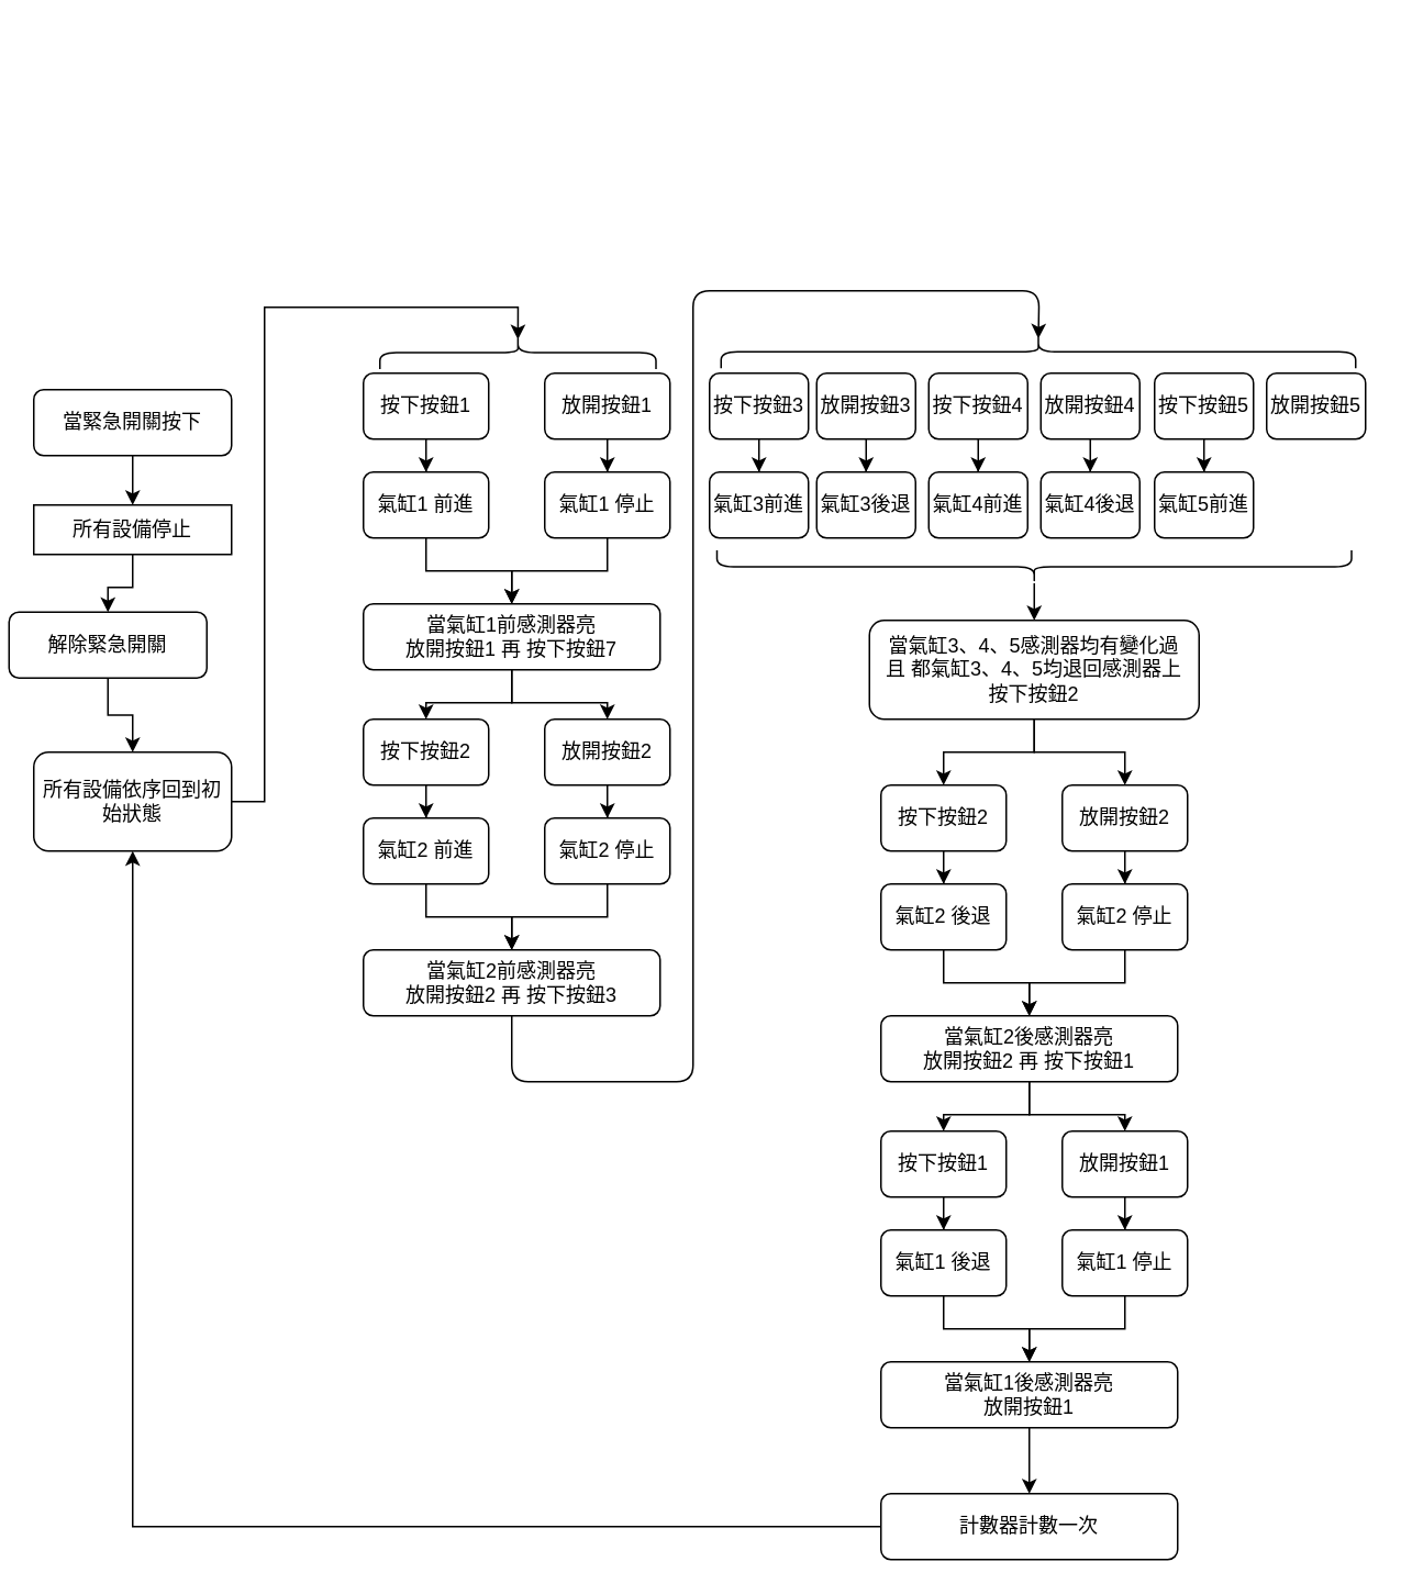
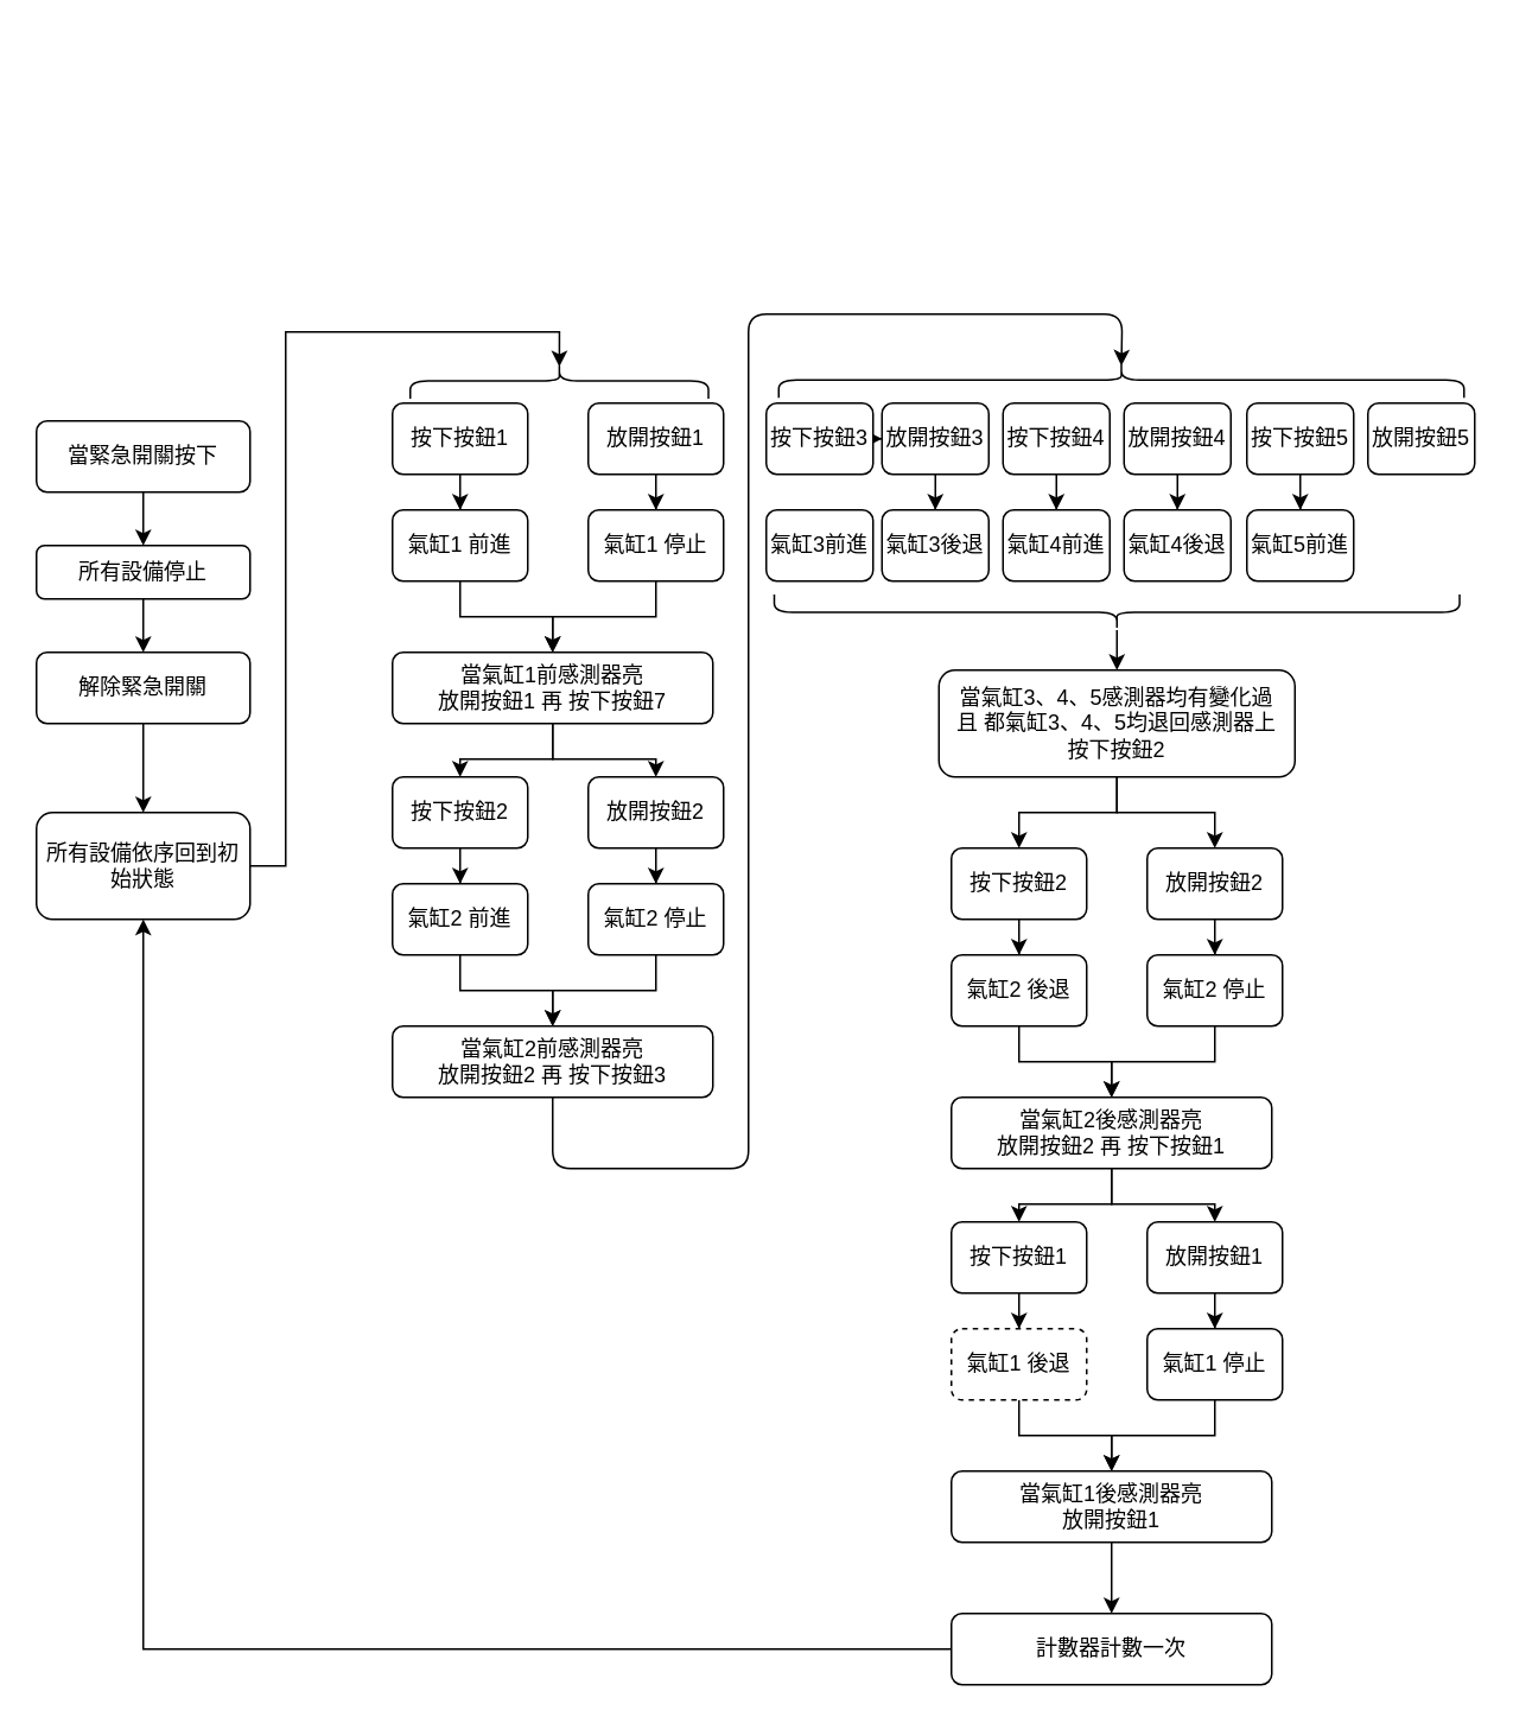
- <mxCell id="31" value="" style="edgeStyle=orthogonalEdgeStyle;rounded=0;orthogonalLoop=1;jettySize=auto;html=1;" edge="1" parent="1" source="32" target="30"><mxGeometry relative="1" as="geometry" /></mxCell>
+ <mxCell id="31" value="" style="edgeStyle=orthogonalEdgeStyle;rounded=0;orthogonalLoop=1;jettySize=auto;html=1;" edge="1" parent="1" source="32" target="35"><mxGeometry relative="1" as="geometry" /></mxCell>
- <mxCell id="5" value="所有設備停止&lt;br&gt;" style="whiteSpace=wrap;html=1;fontSize=12;glass=0;strokeWidth=1;shadow=0;rounded=0;" vertex="1" parent="1"><mxGeometry x="20" y="306" width="120" height="30" as="geometry" /></mxCell>
+ <mxCell id="5" value="所有設備停止&lt;br&gt;" style="rounded=1;whiteSpace=wrap;html=1;fontSize=12;glass=0;strokeWidth=1;shadow=0;" vertex="1" parent="1"><mxGeometry x="20" y="306" width="120" height="30" as="geometry" /></mxCell>
- <mxCell id="7" value="&lt;span style=&quot;font-family: &amp;#34;helvetica&amp;#34;&quot;&gt;解除緊急開關&lt;/span&gt;" style="rounded=1;whiteSpace=wrap;html=1;fontSize=12;glass=0;strokeWidth=1;shadow=0;" vertex="1" parent="1"><mxGeometry x="5" y="371" width="120" height="40" as="geometry" /></mxCell>
+ <mxCell id="7" value="&lt;span style=&quot;font-family: &amp;#34;helvetica&amp;#34;&quot;&gt;解除緊急開關&lt;/span&gt;" style="rounded=1;whiteSpace=wrap;html=1;fontSize=12;glass=0;strokeWidth=1;shadow=0;" vertex="1" parent="1"><mxGeometry x="20" y="366" width="120" height="40" as="geometry" /></mxCell>
- <mxCell id="61" value="氣缸1 後退" style="rounded=1;whiteSpace=wrap;html=1;fontSize=12;glass=0;strokeWidth=1;shadow=0;" vertex="1" parent="1"><mxGeometry x="534" y="746" width="76" height="40" as="geometry" /></mxCell>
+ <mxCell id="61" value="氣缸1 後退" style="rounded=1;whiteSpace=wrap;html=1;fontSize=12;glass=0;strokeWidth=1;shadow=0;dashed=1;" vertex="1" parent="1"><mxGeometry x="534" y="746" width="76" height="40" as="geometry" /></mxCell>
